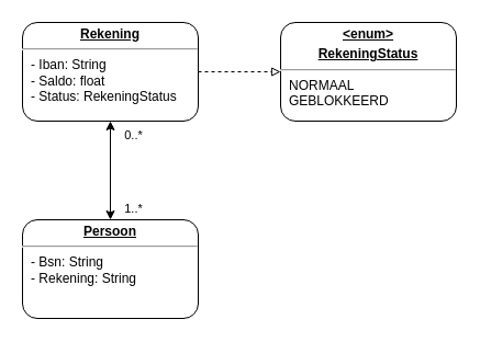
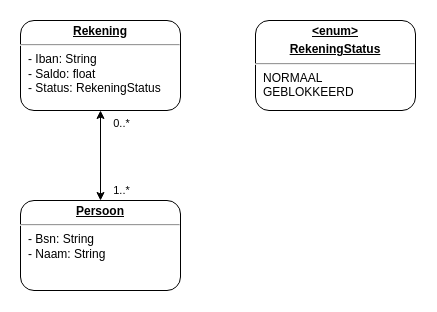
- <mxCell id="2" style="edgeStyle=orthogonalEdgeStyle;rounded=0;orthogonalLoop=1;jettySize=auto;html=1;exitX=1;exitY=0.5;exitDx=0;exitDy=0;entryX=0;entryY=0.5;entryDx=0;entryDy=0;startArrow=none;startFill=0;endArrow=block;endFill=0;dashed=1;" edge="1" parent="1" source="3" target="4"><mxGeometry relative="1" as="geometry" /></mxCell>
- <mxCell id="8" value="&lt;p style=&quot;margin:0px;margin-top:4px;text-align:center;text-decoration:underline;&quot;&gt;&lt;b&gt;Persoon&lt;/b&gt;&lt;/p&gt;&lt;hr&gt;&lt;p style=&quot;margin:0px;margin-left:8px;&quot;&gt;- Bsn: String&lt;br&gt;&lt;/p&gt;&lt;p style=&quot;margin:0px;margin-left:8px;&quot;&gt;- Rekening: String&lt;/p&gt;" style="verticalAlign=top;align=left;overflow=fill;fontSize=12;fontFamily=Helvetica;html=1;rounded=1;" vertex="1" parent="1"><mxGeometry x="20" y="200" width="160" height="90" as="geometry" /></mxCell>
+ <mxCell id="8" value="&lt;p style=&quot;margin:0px;margin-top:4px;text-align:center;text-decoration:underline;&quot;&gt;&lt;b&gt;Persoon&lt;/b&gt;&lt;/p&gt;&lt;hr&gt;&lt;p style=&quot;margin:0px;margin-left:8px;&quot;&gt;- Bsn: String&lt;br&gt;&lt;/p&gt;&lt;p style=&quot;margin:0px;margin-left:8px;&quot;&gt;- Naam: String&lt;/p&gt;" style="verticalAlign=top;align=left;overflow=fill;fontSize=12;fontFamily=Helvetica;html=1;rounded=1;" vertex="1" parent="1"><mxGeometry x="20" y="200" width="160" height="90" as="geometry" /></mxCell>
